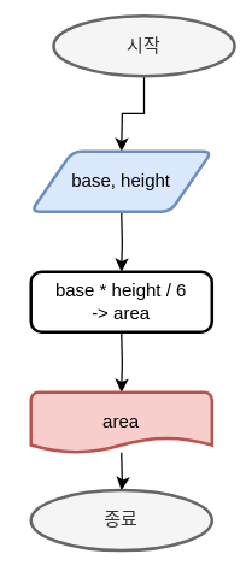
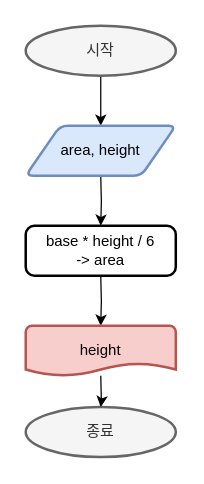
- <mxCell id="3" value="시작" style="strokeWidth=2;html=1;shape=mxgraph.flowchart.start_1;whiteSpace=wrap;fillColor=#f5f5f5;fontColor=#333333;strokeColor=#666666;" vertex="1" parent="1"><mxGeometry x="35" y="10" width="120" height="40" as="geometry" /></mxCell>
+ <mxCell id="3" value="시작" style="strokeWidth=2;html=1;shape=mxgraph.flowchart.start_1;whiteSpace=wrap;fillColor=#f5f5f5;fontColor=#333333;strokeColor=#666666;" vertex="1" parent="1"><mxGeometry x="20" y="20" width="120" height="40" as="geometry" /></mxCell>
- <mxCell id="8" value="base, height" style="shape=parallelogram;html=1;strokeWidth=2;perimeter=parallelogramPerimeter;whiteSpace=wrap;rounded=1;arcSize=12;size=0.23;fillColor=#dae8fc;strokeColor=#6c8ebf;" vertex="1" parent="1"><mxGeometry x="20.01" y="100" width="120" height="40" as="geometry" /></mxCell>
+ <mxCell id="8" value="area, height" style="shape=parallelogram;html=1;strokeWidth=2;perimeter=parallelogramPerimeter;whiteSpace=wrap;rounded=1;arcSize=12;size=0.23;fillColor=#dae8fc;strokeColor=#6c8ebf;" vertex="1" parent="1"><mxGeometry x="20.01" y="100" width="120" height="40" as="geometry" /></mxCell>
- <mxCell id="9" value="area" style="strokeWidth=2;html=1;shape=mxgraph.flowchart.document2;whiteSpace=wrap;size=0.25;fillColor=#f8cecc;strokeColor=#b85450;" vertex="1" parent="1"><mxGeometry x="20.01" y="260" width="120" height="40" as="geometry" /></mxCell>
+ <mxCell id="9" value="height" style="strokeWidth=2;html=1;shape=mxgraph.flowchart.document2;whiteSpace=wrap;size=0.25;fillColor=#f8cecc;strokeColor=#b85450;" vertex="1" parent="1"><mxGeometry x="20.01" y="260" width="120" height="40" as="geometry" /></mxCell>
